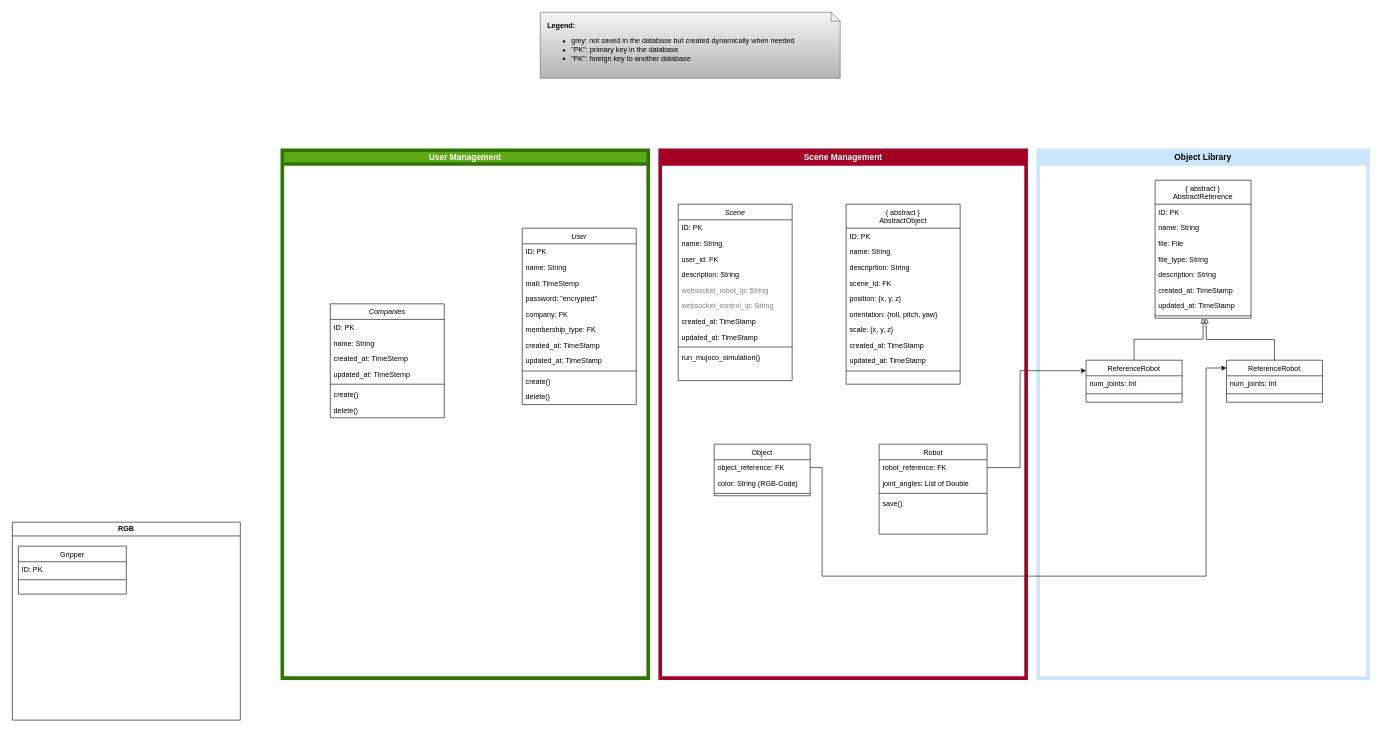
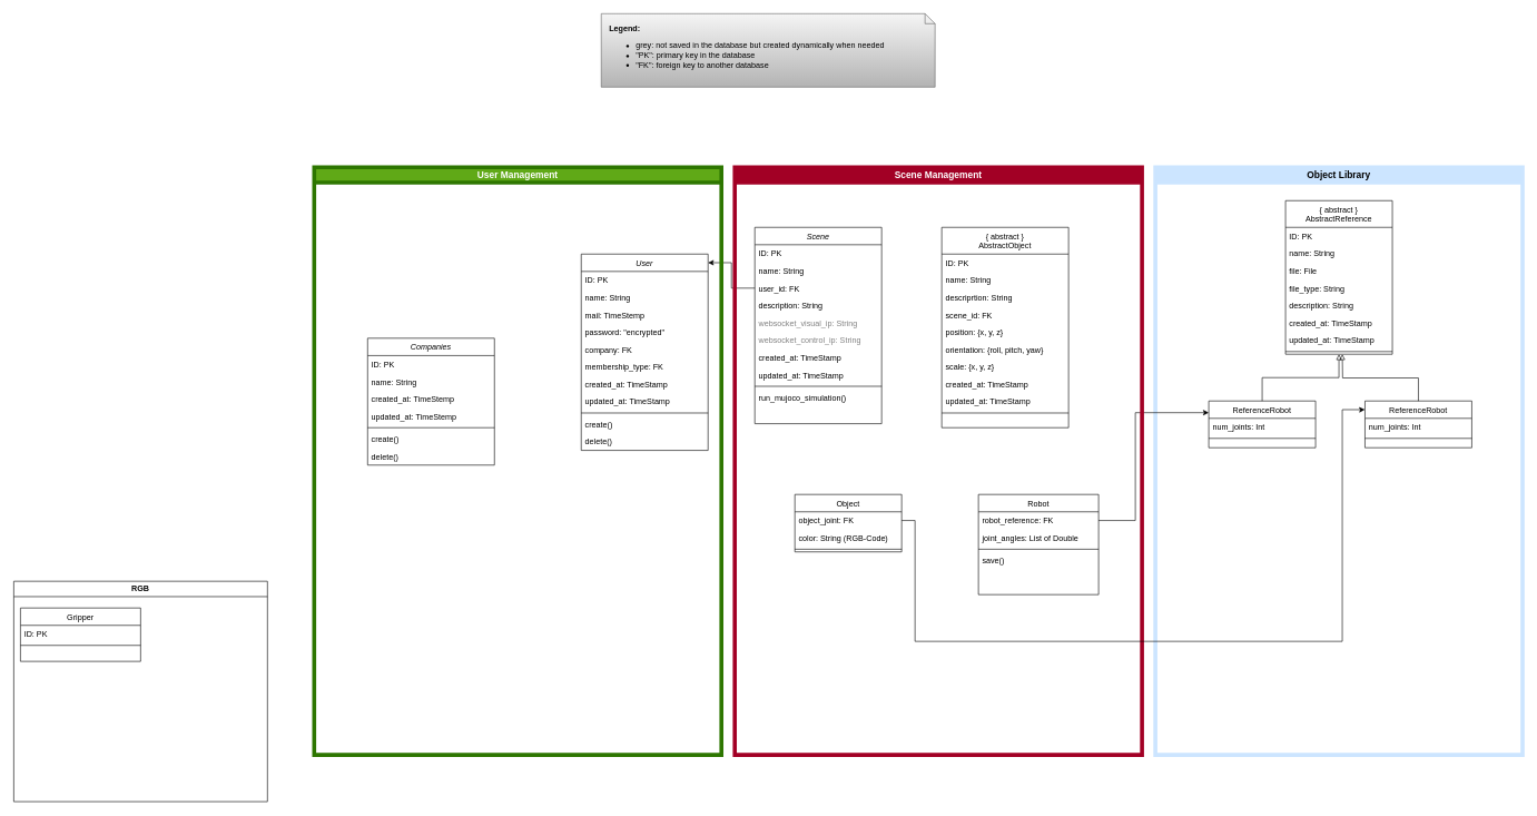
+ <mxCell id="24" style="edgeStyle=orthogonalEdgeStyle;rounded=0;orthogonalLoop=1;jettySize=auto;html=1;exitX=0;exitY=0.5;exitDx=0;exitDy=0;entryX=1;entryY=0.044;entryDx=0;entryDy=0;entryPerimeter=0;" parent="1" source="51" target="12" edge="1"><mxGeometry relative="1" as="geometry" /></mxCell>
- <mxCell id="53" value="websocket_robot_ip: String" style="text;align=left;verticalAlign=top;spacingLeft=4;spacingRight=4;overflow=hidden;rotatable=0;points=[[0,0.5],[1,0.5]];portConstraint=eastwest;rounded=0;shadow=0;html=0;fontColor=#808080;" parent="48" vertex="1"><mxGeometry y="130" width="190" height="26" as="geometry" /></mxCell>
+ <mxCell id="53" value="websocket_visual_ip: String" style="text;align=left;verticalAlign=top;spacingLeft=4;spacingRight=4;overflow=hidden;rotatable=0;points=[[0,0.5],[1,0.5]];portConstraint=eastwest;rounded=0;shadow=0;html=0;fontColor=#808080;" parent="48" vertex="1"><mxGeometry y="130" width="190" height="26" as="geometry" /></mxCell>
- <mxCell id="8" value="object_reference: FK" style="text;align=left;verticalAlign=top;spacingLeft=4;spacingRight=4;overflow=hidden;rotatable=0;points=[[0,0.5],[1,0.5]];portConstraint=eastwest;rounded=0;shadow=0;html=0;" parent="7" vertex="1"><mxGeometry y="26" width="160" height="26" as="geometry" /></mxCell>
+ <mxCell id="8" value="object_joint: FK" style="text;align=left;verticalAlign=top;spacingLeft=4;spacingRight=4;overflow=hidden;rotatable=0;points=[[0,0.5],[1,0.5]];portConstraint=eastwest;rounded=0;shadow=0;html=0;" parent="7" vertex="1"><mxGeometry y="26" width="160" height="26" as="geometry" /></mxCell>
